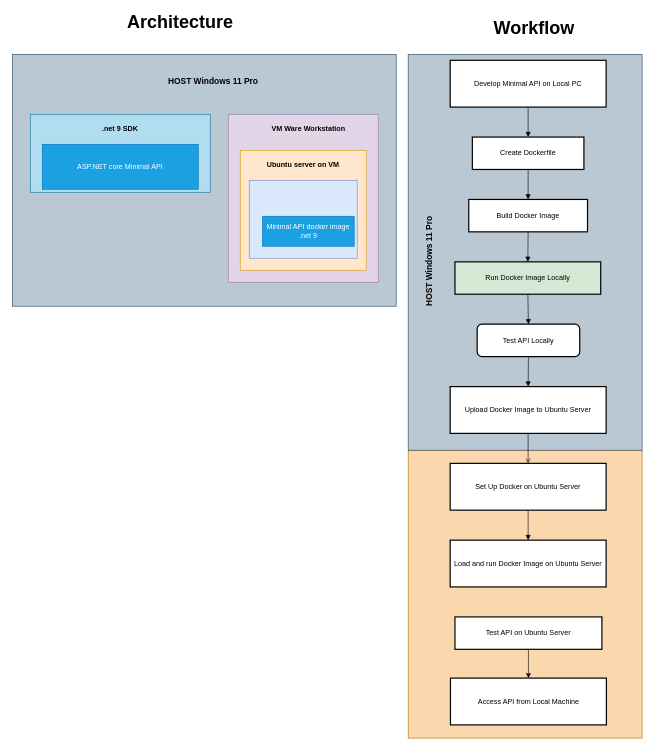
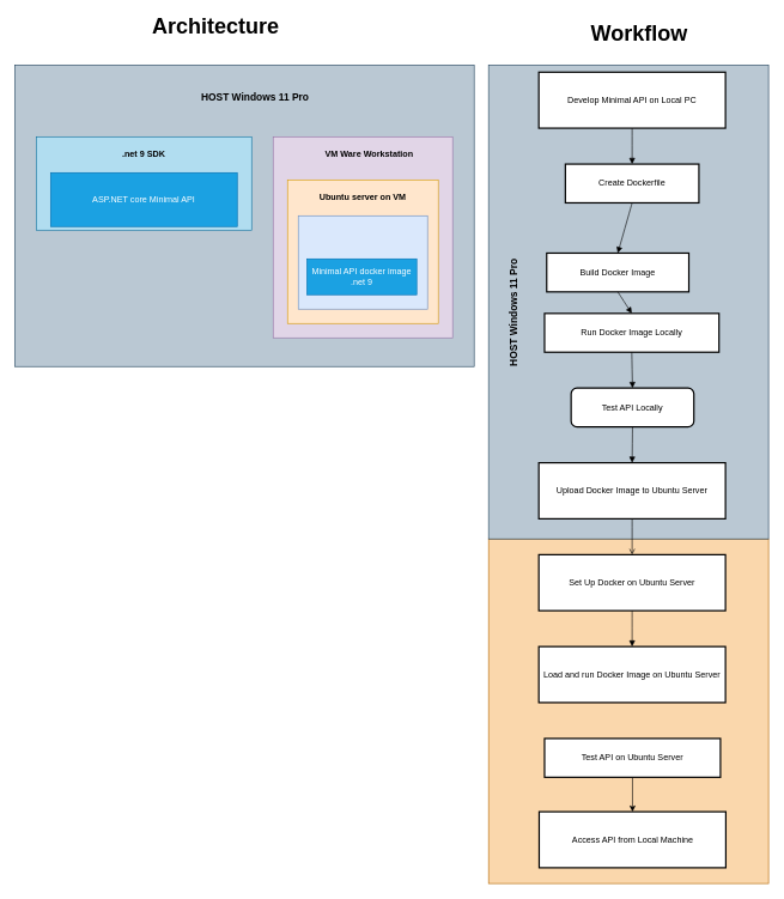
- <mxCell id="6" value="Build Docker Image" style="whiteSpace=wrap;strokeWidth=2;" parent="1" vertex="1"><mxGeometry x="781" y="332" width="198" height="54" as="geometry" /></mxCell>
+ <mxCell id="6" value="Build Docker Image" style="whiteSpace=wrap;strokeWidth=2;" parent="1" vertex="1"><mxGeometry x="761" y="352" width="198" height="54" as="geometry" /></mxCell>
- <mxCell id="33" value="Minimal API docker image&lt;div&gt;.net 9&lt;/div&gt;" style="rounded=0;whiteSpace=wrap;html=1;fillColor=#1ba1e2;fontColor=#ffffff;strokeColor=#006EAF;" vertex="1" parent="24"><mxGeometry x="417" y="270" width="153" height="50" as="geometry" /></mxCell>
+ <mxCell id="33" value="Minimal API docker image&lt;div&gt;.net 9&lt;/div&gt;" style="rounded=0;whiteSpace=wrap;html=1;fillColor=#1ba1e2;fontColor=#ffffff;strokeColor=#006EAF;" vertex="1" parent="24"><mxGeometry x="407" y="270" width="153" height="50" as="geometry" /></mxCell>
- <mxCell id="7" value="Run Docker Image Locally" style="whiteSpace=wrap;strokeWidth=2;fillColor=#d5e8d4;" parent="1" vertex="1"><mxGeometry x="758" y="436" width="243" height="54" as="geometry" /></mxCell>
+ <mxCell id="7" value="Run Docker Image Locally" style="whiteSpace=wrap;strokeWidth=2;" parent="1" vertex="1"><mxGeometry x="758" y="436" width="243" height="54" as="geometry" /></mxCell>
